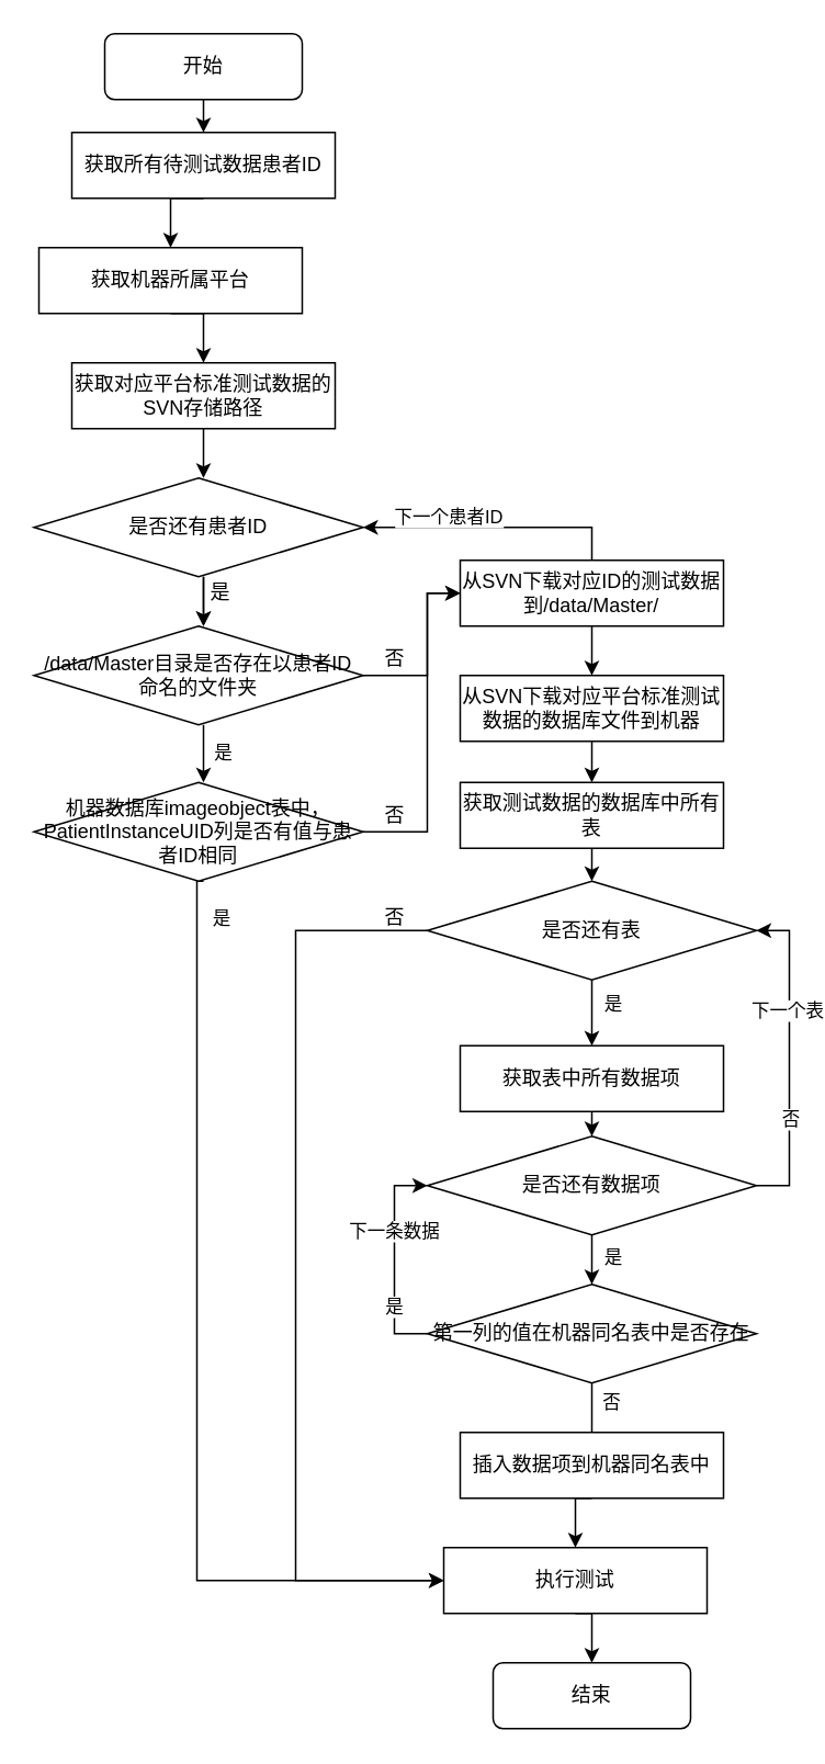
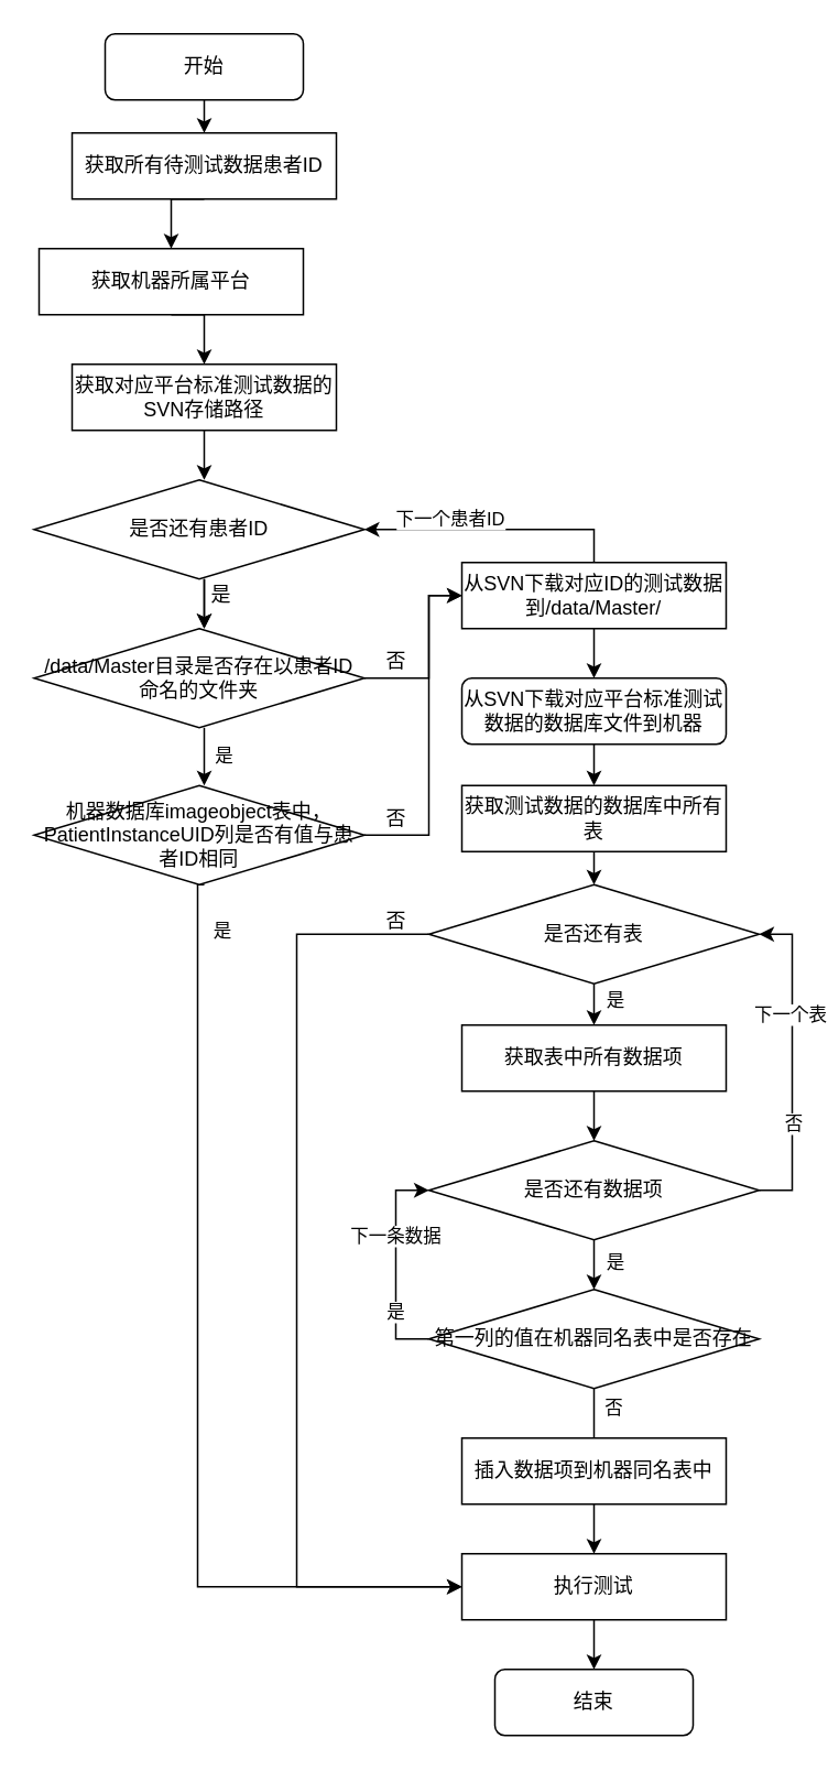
- <mxCell id="36" value="从SVN下载对应平台标准测试数据的数据库文件到机器" style="rounded=0;whiteSpace=wrap;html=1;" vertex="1" parent="1"><mxGeometry x="279" y="410" width="160" height="40" as="geometry" /></mxCell>
+ <mxCell id="36" value="从SVN下载对应平台标准测试数据的数据库文件到机器" style="whiteSpace=wrap;html=1;rounded=1;" vertex="1" parent="1"><mxGeometry x="279" y="410" width="160" height="40" as="geometry" /></mxCell>
- <mxCell id="57" value="获取表中所有数据项" style="rounded=0;whiteSpace=wrap;html=1;" vertex="1" parent="1"><mxGeometry x="279" y="635" width="160" height="40" as="geometry" /></mxCell>
+ <mxCell id="57" value="获取表中所有数据项" style="rounded=0;whiteSpace=wrap;html=1;" vertex="1" parent="1"><mxGeometry x="279" y="620" width="160" height="40" as="geometry" /></mxCell>
- <mxCell id="29" value="执行测试" style="rounded=0;whiteSpace=wrap;html=1;" vertex="1" parent="1"><mxGeometry x="269" y="940" width="160" height="40" as="geometry" /></mxCell>
+ <mxCell id="29" value="执行测试" style="rounded=0;whiteSpace=wrap;html=1;" vertex="1" parent="1"><mxGeometry x="279" y="940" width="160" height="40" as="geometry" /></mxCell>
